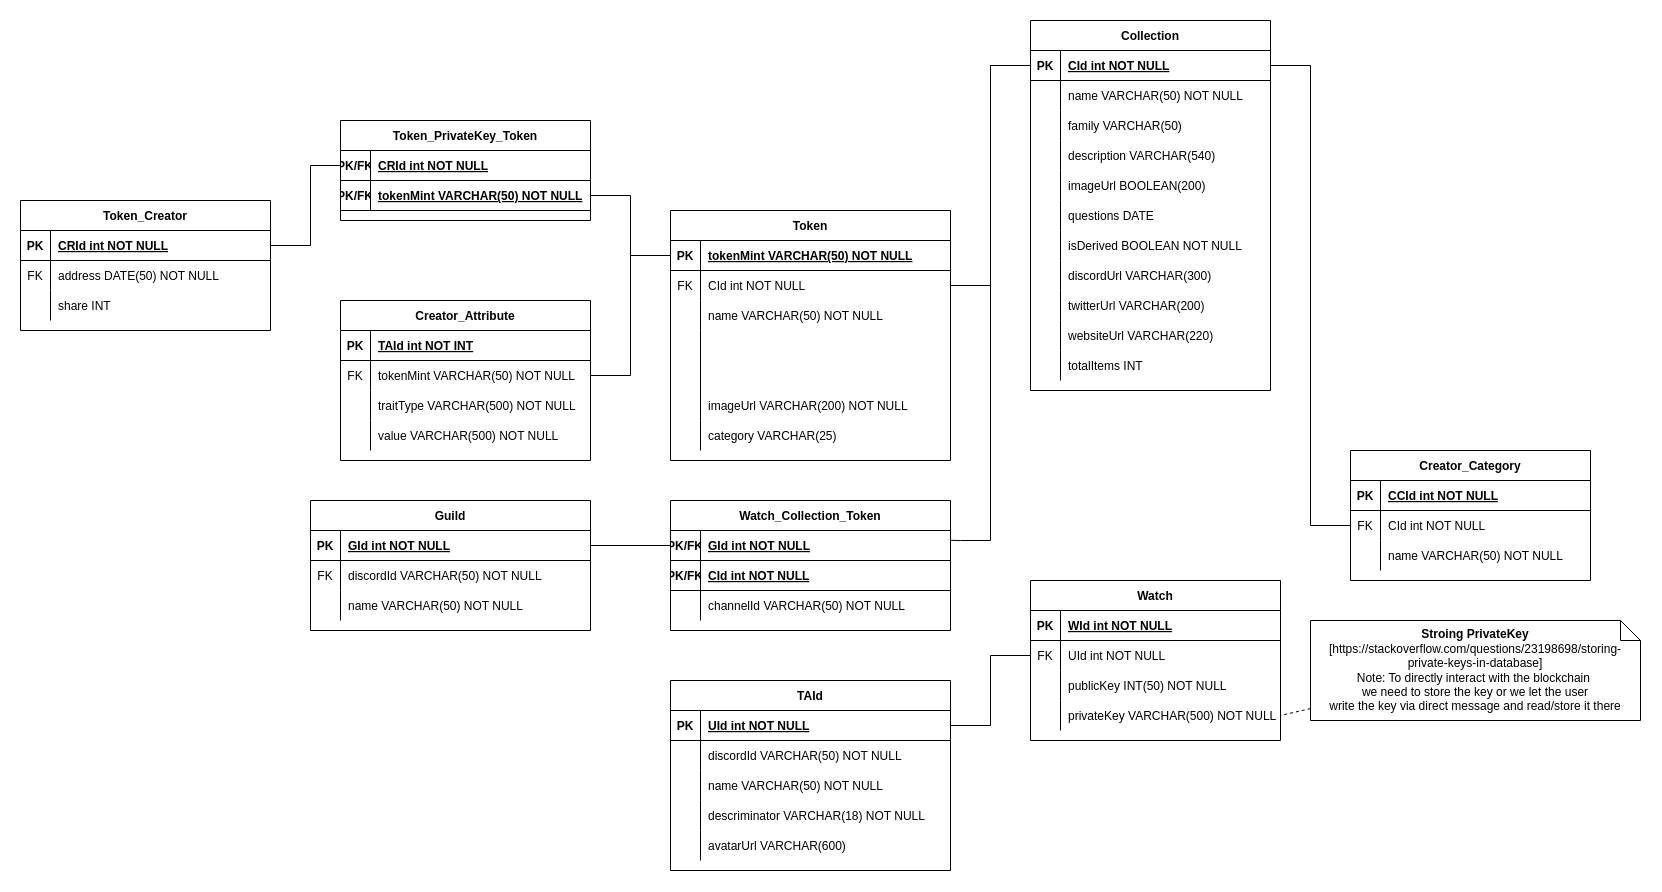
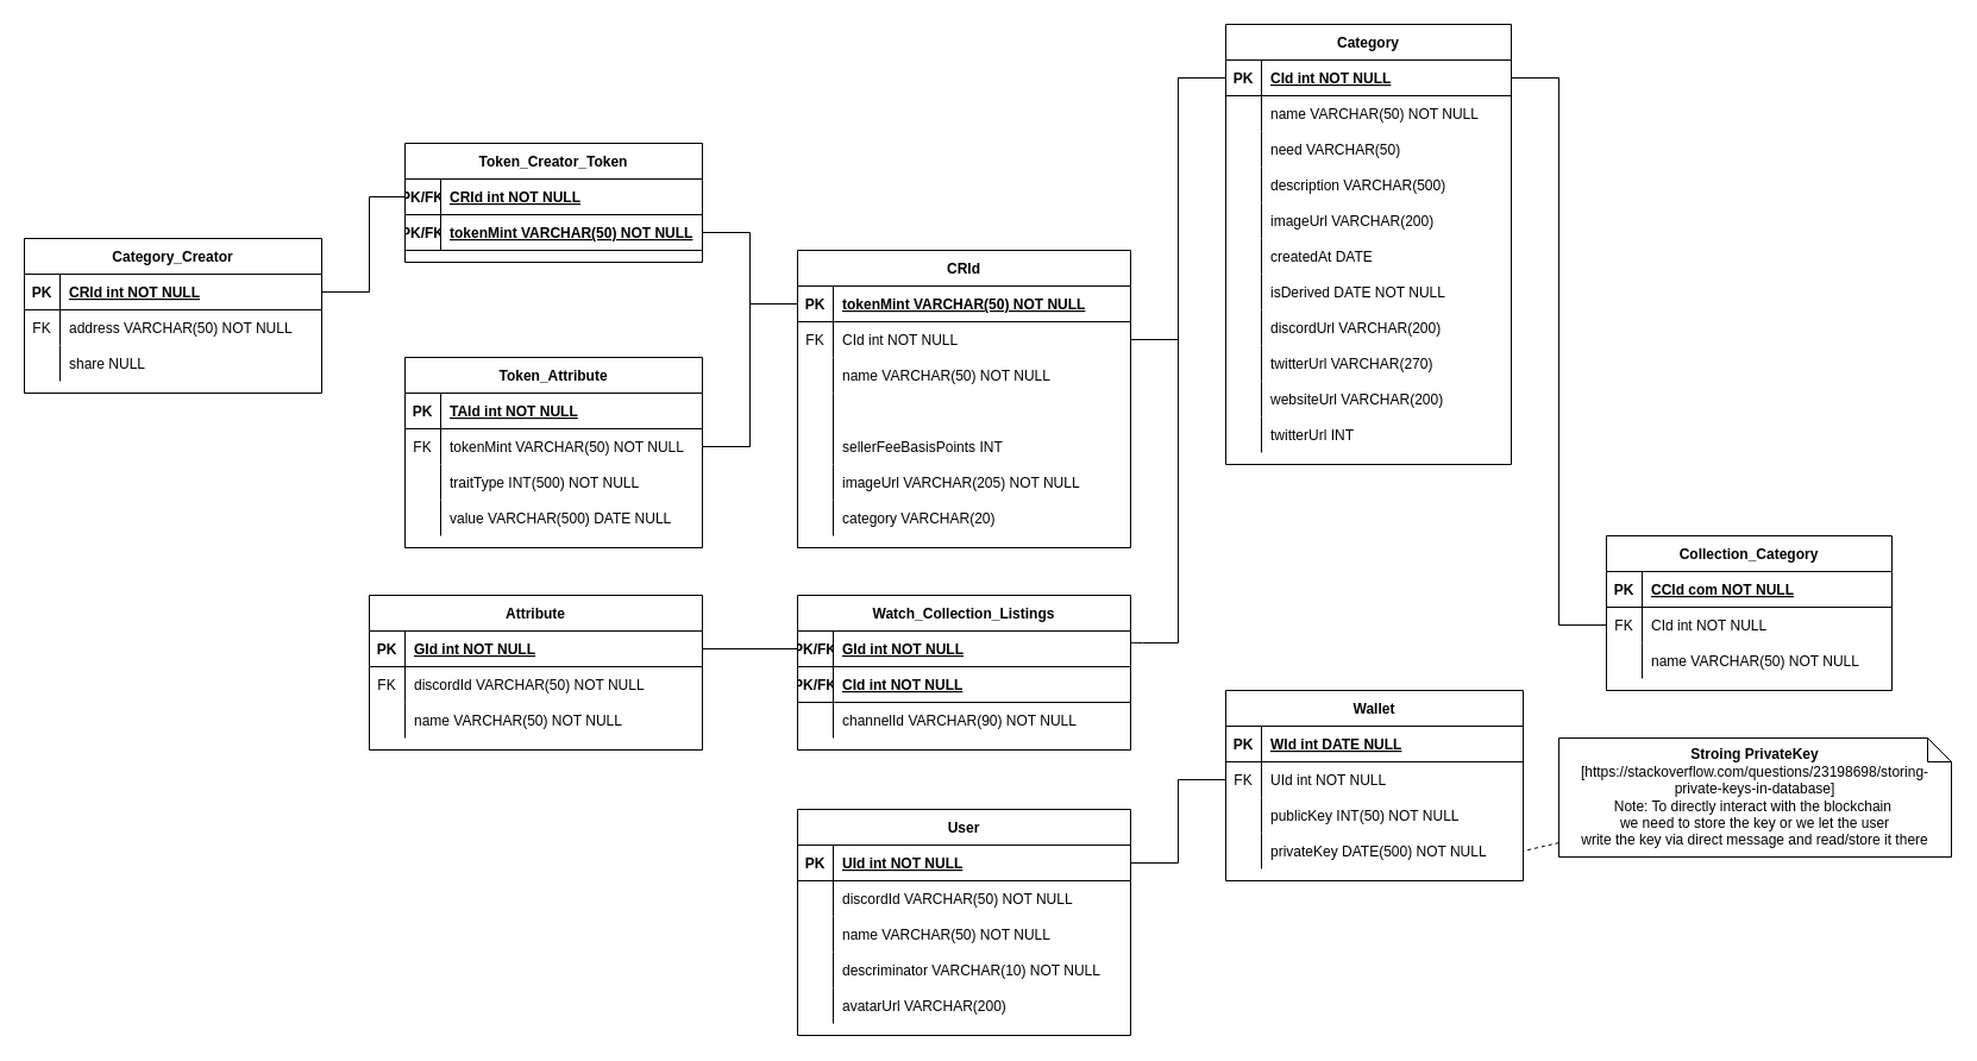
- <mxCell id="23" value="Collection" style="shape=table;startSize=30;container=1;collapsible=1;childLayout=tableLayout;fixedRows=1;rowLines=0;fontStyle=1;align=center;resizeLast=1;" parent="1" vertex="1"><mxGeometry x="1030" y="20" width="240" height="370" as="geometry"><mxRectangle x="120" y="80" width="90" height="30" as="alternateBounds" /></mxGeometry></mxCell>
+ <mxCell id="23" value="Category" style="shape=table;startSize=30;container=1;collapsible=1;childLayout=tableLayout;fixedRows=1;rowLines=0;fontStyle=1;align=center;resizeLast=1;" parent="1" vertex="1"><mxGeometry x="1030" y="20" width="240" height="370" as="geometry"><mxRectangle x="120" y="80" width="90" height="30" as="alternateBounds" /></mxGeometry></mxCell>
- <mxCell id="32" value="family VARCHAR(50)" style="shape=partialRectangle;connectable=0;fillColor=none;top=0;left=0;bottom=0;right=0;align=left;spacingLeft=6;overflow=hidden;" parent="30" vertex="1"><mxGeometry x="30" width="210" height="30" as="geometry"><mxRectangle width="210" height="30" as="alternateBounds" /></mxGeometry></mxCell>
+ <mxCell id="32" value="need VARCHAR(50)" style="shape=partialRectangle;connectable=0;fillColor=none;top=0;left=0;bottom=0;right=0;align=left;spacingLeft=6;overflow=hidden;" parent="30" vertex="1"><mxGeometry x="30" width="210" height="30" as="geometry"><mxRectangle width="210" height="30" as="alternateBounds" /></mxGeometry></mxCell>
- <mxCell id="94" value="Token_PrivateKey_Token" style="shape=table;startSize=30;container=1;collapsible=1;childLayout=tableLayout;fixedRows=1;rowLines=0;fontStyle=1;align=center;resizeLast=1;" parent="1" vertex="1"><mxGeometry x="340" y="120" width="250" height="100" as="geometry" /></mxCell>
+ <mxCell id="94" value="Token_Creator_Token" style="shape=table;startSize=30;container=1;collapsible=1;childLayout=tableLayout;fixedRows=1;rowLines=0;fontStyle=1;align=center;resizeLast=1;" parent="1" vertex="1"><mxGeometry x="340" y="120" width="250" height="100" as="geometry" /></mxCell>
- <mxCell id="35" value="description VARCHAR(540)" style="shape=partialRectangle;connectable=0;fillColor=none;top=0;left=0;bottom=0;right=0;align=left;spacingLeft=6;overflow=hidden;" parent="33" vertex="1"><mxGeometry x="30" width="210" height="30" as="geometry"><mxRectangle width="210" height="30" as="alternateBounds" /></mxGeometry></mxCell>
+ <mxCell id="35" value="description VARCHAR(500)" style="shape=partialRectangle;connectable=0;fillColor=none;top=0;left=0;bottom=0;right=0;align=left;spacingLeft=6;overflow=hidden;" parent="33" vertex="1"><mxGeometry x="30" width="210" height="30" as="geometry"><mxRectangle width="210" height="30" as="alternateBounds" /></mxGeometry></mxCell>
- <mxCell id="38" value="imageUrl BOOLEAN(200)" style="shape=partialRectangle;connectable=0;fillColor=none;top=0;left=0;bottom=0;right=0;align=left;spacingLeft=6;overflow=hidden;" parent="36" vertex="1"><mxGeometry x="30" width="210" height="30" as="geometry"><mxRectangle width="210" height="30" as="alternateBounds" /></mxGeometry></mxCell>
+ <mxCell id="38" value="imageUrl VARCHAR(200)" style="shape=partialRectangle;connectable=0;fillColor=none;top=0;left=0;bottom=0;right=0;align=left;spacingLeft=6;overflow=hidden;" parent="36" vertex="1"><mxGeometry x="30" width="210" height="30" as="geometry"><mxRectangle width="210" height="30" as="alternateBounds" /></mxGeometry></mxCell>
- <mxCell id="83" value="Token_Creator" style="shape=table;startSize=30;container=1;collapsible=1;childLayout=tableLayout;fixedRows=1;rowLines=0;fontStyle=1;align=center;resizeLast=1;" parent="1" vertex="1"><mxGeometry x="20" y="200" width="250" height="130" as="geometry" /></mxCell>
+ <mxCell id="83" value="Category_Creator" style="shape=table;startSize=30;container=1;collapsible=1;childLayout=tableLayout;fixedRows=1;rowLines=0;fontStyle=1;align=center;resizeLast=1;" parent="1" vertex="1"><mxGeometry x="20" y="200" width="250" height="130" as="geometry" /></mxCell>
- <mxCell id="41" value="questions DATE" style="shape=partialRectangle;connectable=0;fillColor=none;top=0;left=0;bottom=0;right=0;align=left;spacingLeft=6;overflow=hidden;" parent="39" vertex="1"><mxGeometry x="30" width="210" height="30" as="geometry"><mxRectangle width="210" height="30" as="alternateBounds" /></mxGeometry></mxCell>
+ <mxCell id="41" value="createdAt DATE" style="shape=partialRectangle;connectable=0;fillColor=none;top=0;left=0;bottom=0;right=0;align=left;spacingLeft=6;overflow=hidden;" parent="39" vertex="1"><mxGeometry x="30" width="210" height="30" as="geometry"><mxRectangle width="210" height="30" as="alternateBounds" /></mxGeometry></mxCell>
- <mxCell id="2" value="Token" style="shape=table;startSize=30;container=1;collapsible=1;childLayout=tableLayout;fixedRows=1;rowLines=0;fontStyle=1;align=center;resizeLast=1;" parent="1" vertex="1"><mxGeometry x="670" y="210" width="280" height="250" as="geometry" /></mxCell>
+ <mxCell id="2" value="CRId" style="shape=table;startSize=30;container=1;collapsible=1;childLayout=tableLayout;fixedRows=1;rowLines=0;fontStyle=1;align=center;resizeLast=1;" parent="1" vertex="1"><mxGeometry x="670" y="210" width="280" height="250" as="geometry" /></mxCell>
- <mxCell id="44" value="isDerived BOOLEAN NOT NULL" style="shape=partialRectangle;connectable=0;fillColor=none;top=0;left=0;bottom=0;right=0;align=left;spacingLeft=6;overflow=hidden;" parent="42" vertex="1"><mxGeometry x="30" width="210" height="30" as="geometry"><mxRectangle width="210" height="30" as="alternateBounds" /></mxGeometry></mxCell>
+ <mxCell id="44" value="isDerived DATE NOT NULL" style="shape=partialRectangle;connectable=0;fillColor=none;top=0;left=0;bottom=0;right=0;align=left;spacingLeft=6;overflow=hidden;" parent="42" vertex="1"><mxGeometry x="30" width="210" height="30" as="geometry"><mxRectangle width="210" height="30" as="alternateBounds" /></mxGeometry></mxCell>
- <mxCell id="89" value="address DATE(50) NOT NULL" style="shape=partialRectangle;connectable=0;fillColor=none;top=0;left=0;bottom=0;right=0;align=left;spacingLeft=6;fontStyle=0;overflow=hidden;" parent="87" vertex="1"><mxGeometry x="30" width="220" height="30" as="geometry"><mxRectangle width="220" height="30" as="alternateBounds" /></mxGeometry></mxCell>
+ <mxCell id="89" value="address VARCHAR(50) NOT NULL" style="shape=partialRectangle;connectable=0;fillColor=none;top=0;left=0;bottom=0;right=0;align=left;spacingLeft=6;fontStyle=0;overflow=hidden;" parent="87" vertex="1"><mxGeometry x="30" width="220" height="30" as="geometry"><mxRectangle width="220" height="30" as="alternateBounds" /></mxGeometry></mxCell>
- <mxCell id="47" value="discordUrl VARCHAR(300)" style="shape=partialRectangle;connectable=0;fillColor=none;top=0;left=0;bottom=0;right=0;align=left;spacingLeft=6;overflow=hidden;" parent="45" vertex="1"><mxGeometry x="30" width="210" height="30" as="geometry"><mxRectangle width="210" height="30" as="alternateBounds" /></mxGeometry></mxCell>
+ <mxCell id="47" value="discordUrl VARCHAR(200)" style="shape=partialRectangle;connectable=0;fillColor=none;top=0;left=0;bottom=0;right=0;align=left;spacingLeft=6;overflow=hidden;" parent="45" vertex="1"><mxGeometry x="30" width="210" height="30" as="geometry"><mxRectangle width="210" height="30" as="alternateBounds" /></mxGeometry></mxCell>
- <mxCell id="92" value="share INT" style="shape=partialRectangle;connectable=0;fillColor=none;top=0;left=0;bottom=0;right=0;align=left;spacingLeft=6;overflow=hidden;" parent="90" vertex="1"><mxGeometry x="30" width="220" height="30" as="geometry"><mxRectangle width="220" height="30" as="alternateBounds" /></mxGeometry></mxCell>
+ <mxCell id="92" value="share NULL" style="shape=partialRectangle;connectable=0;fillColor=none;top=0;left=0;bottom=0;right=0;align=left;spacingLeft=6;overflow=hidden;" parent="90" vertex="1"><mxGeometry x="30" width="220" height="30" as="geometry"><mxRectangle width="220" height="30" as="alternateBounds" /></mxGeometry></mxCell>
- <mxCell id="50" value="twitterUrl VARCHAR(200)" style="shape=partialRectangle;connectable=0;fillColor=none;top=0;left=0;bottom=0;right=0;align=left;spacingLeft=6;overflow=hidden;" parent="48" vertex="1"><mxGeometry x="30" width="210" height="30" as="geometry"><mxRectangle width="210" height="30" as="alternateBounds" /></mxGeometry></mxCell>
+ <mxCell id="50" value="twitterUrl VARCHAR(270)" style="shape=partialRectangle;connectable=0;fillColor=none;top=0;left=0;bottom=0;right=0;align=left;spacingLeft=6;overflow=hidden;" parent="48" vertex="1"><mxGeometry x="30" width="210" height="30" as="geometry"><mxRectangle width="210" height="30" as="alternateBounds" /></mxGeometry></mxCell>
- <mxCell id="68" value="Creator_Attribute" style="shape=table;startSize=30;container=1;collapsible=1;childLayout=tableLayout;fixedRows=1;rowLines=0;fontStyle=1;align=center;resizeLast=1;" parent="1" vertex="1"><mxGeometry x="340" y="300" width="250" height="160" as="geometry" /></mxCell>
+ <mxCell id="68" value="Token_Attribute" style="shape=table;startSize=30;container=1;collapsible=1;childLayout=tableLayout;fixedRows=1;rowLines=0;fontStyle=1;align=center;resizeLast=1;" parent="1" vertex="1"><mxGeometry x="340" y="300" width="250" height="160" as="geometry" /></mxCell>
- <mxCell id="53" value="websiteUrl VARCHAR(220)" style="shape=partialRectangle;connectable=0;fillColor=none;top=0;left=0;bottom=0;right=0;align=left;spacingLeft=6;overflow=hidden;" parent="51" vertex="1"><mxGeometry x="30" width="210" height="30" as="geometry"><mxRectangle width="210" height="30" as="alternateBounds" /></mxGeometry></mxCell>
+ <mxCell id="53" value="websiteUrl VARCHAR(200)" style="shape=partialRectangle;connectable=0;fillColor=none;top=0;left=0;bottom=0;right=0;align=left;spacingLeft=6;overflow=hidden;" parent="51" vertex="1"><mxGeometry x="30" width="210" height="30" as="geometry"><mxRectangle width="210" height="30" as="alternateBounds" /></mxGeometry></mxCell>
- <mxCell id="71" value="TAId int NOT INT" style="shape=partialRectangle;connectable=0;fillColor=none;top=0;left=0;bottom=0;right=0;align=left;spacingLeft=6;fontStyle=5;overflow=hidden;" parent="69" vertex="1"><mxGeometry x="30" width="220" height="30" as="geometry"><mxRectangle width="220" height="30" as="alternateBounds" /></mxGeometry></mxCell>
+ <mxCell id="71" value="TAId int NOT NULL" style="shape=partialRectangle;connectable=0;fillColor=none;top=0;left=0;bottom=0;right=0;align=left;spacingLeft=6;fontStyle=5;overflow=hidden;" parent="69" vertex="1"><mxGeometry x="30" width="220" height="30" as="geometry"><mxRectangle width="220" height="30" as="alternateBounds" /></mxGeometry></mxCell>
- <mxCell id="56" value="totalItems INT" style="shape=partialRectangle;connectable=0;fillColor=none;top=0;left=0;bottom=0;right=0;align=left;spacingLeft=6;overflow=hidden;" parent="54" vertex="1"><mxGeometry x="30" width="210" height="30" as="geometry"><mxRectangle width="210" height="30" as="alternateBounds" /></mxGeometry></mxCell>
+ <mxCell id="56" value="twitterUrl INT" style="shape=partialRectangle;connectable=0;fillColor=none;top=0;left=0;bottom=0;right=0;align=left;spacingLeft=6;overflow=hidden;" parent="54" vertex="1"><mxGeometry x="30" width="210" height="30" as="geometry"><mxRectangle width="210" height="30" as="alternateBounds" /></mxGeometry></mxCell>
+ <mxCell id="16" value="sellerFeeBasisPoints INT" style="shape=partialRectangle;overflow=hidden;connectable=0;fillColor=none;top=0;left=0;bottom=0;right=0;align=left;spacingLeft=6;" parent="14" vertex="1"><mxGeometry x="30" width="250" height="30" as="geometry"><mxRectangle width="250" height="30" as="alternateBounds" /></mxGeometry></mxCell>
- <mxCell id="77" value="traitType VARCHAR(500) NOT NULL" style="shape=partialRectangle;connectable=0;fillColor=none;top=0;left=0;bottom=0;right=0;align=left;spacingLeft=6;overflow=hidden;" parent="75" vertex="1"><mxGeometry x="30" width="220" height="30" as="geometry"><mxRectangle width="220" height="30" as="alternateBounds" /></mxGeometry></mxCell>
+ <mxCell id="77" value="traitType INT(500) NOT NULL" style="shape=partialRectangle;connectable=0;fillColor=none;top=0;left=0;bottom=0;right=0;align=left;spacingLeft=6;overflow=hidden;" parent="75" vertex="1"><mxGeometry x="30" width="220" height="30" as="geometry"><mxRectangle width="220" height="30" as="alternateBounds" /></mxGeometry></mxCell>
- <mxCell id="19" value="imageUrl VARCHAR(200) NOT NULL" style="shape=partialRectangle;connectable=0;fillColor=none;top=0;left=0;bottom=0;right=0;align=left;spacingLeft=6;overflow=hidden;" parent="17" vertex="1"><mxGeometry x="30" width="250" height="30" as="geometry"><mxRectangle width="250" height="30" as="alternateBounds" /></mxGeometry></mxCell>
+ <mxCell id="19" value="imageUrl VARCHAR(205) NOT NULL" style="shape=partialRectangle;connectable=0;fillColor=none;top=0;left=0;bottom=0;right=0;align=left;spacingLeft=6;overflow=hidden;" parent="17" vertex="1"><mxGeometry x="30" width="250" height="30" as="geometry"><mxRectangle width="250" height="30" as="alternateBounds" /></mxGeometry></mxCell>
- <mxCell id="80" value="value VARCHAR(500) NOT NULL" style="shape=partialRectangle;connectable=0;fillColor=none;top=0;left=0;bottom=0;right=0;align=left;spacingLeft=6;overflow=hidden;" parent="78" vertex="1"><mxGeometry x="30" width="220" height="30" as="geometry"><mxRectangle width="220" height="30" as="alternateBounds" /></mxGeometry></mxCell>
+ <mxCell id="80" value="value VARCHAR(500) DATE NULL" style="shape=partialRectangle;connectable=0;fillColor=none;top=0;left=0;bottom=0;right=0;align=left;spacingLeft=6;overflow=hidden;" parent="78" vertex="1"><mxGeometry x="30" width="220" height="30" as="geometry"><mxRectangle width="220" height="30" as="alternateBounds" /></mxGeometry></mxCell>
- <mxCell id="22" value="category VARCHAR(25)" style="shape=partialRectangle;connectable=0;fillColor=none;top=0;left=0;bottom=0;right=0;align=left;spacingLeft=6;overflow=hidden;" parent="20" vertex="1"><mxGeometry x="30" width="250" height="30" as="geometry"><mxRectangle width="250" height="30" as="alternateBounds" /></mxGeometry></mxCell>
+ <mxCell id="22" value="category VARCHAR(20)" style="shape=partialRectangle;connectable=0;fillColor=none;top=0;left=0;bottom=0;right=0;align=left;spacingLeft=6;overflow=hidden;" parent="20" vertex="1"><mxGeometry x="30" width="250" height="30" as="geometry"><mxRectangle width="250" height="30" as="alternateBounds" /></mxGeometry></mxCell>
- <mxCell id="57" value="Creator_Category" style="shape=table;startSize=30;container=1;collapsible=1;childLayout=tableLayout;fixedRows=1;rowLines=0;fontStyle=1;align=center;resizeLast=1;" parent="1" vertex="1"><mxGeometry x="1350" y="450" width="240" height="130" as="geometry" /></mxCell>
+ <mxCell id="57" value="Collection_Category" style="shape=table;startSize=30;container=1;collapsible=1;childLayout=tableLayout;fixedRows=1;rowLines=0;fontStyle=1;align=center;resizeLast=1;" parent="1" vertex="1"><mxGeometry x="1350" y="450" width="240" height="130" as="geometry" /></mxCell>
- <mxCell id="60" value="CCId int NOT NULL" style="shape=partialRectangle;connectable=0;fillColor=none;top=0;left=0;bottom=0;right=0;align=left;spacingLeft=6;fontStyle=5;overflow=hidden;" parent="58" vertex="1"><mxGeometry x="30" width="210" height="30" as="geometry"><mxRectangle width="210" height="30" as="alternateBounds" /></mxGeometry></mxCell>
+ <mxCell id="60" value="CCId com NOT NULL" style="shape=partialRectangle;connectable=0;fillColor=none;top=0;left=0;bottom=0;right=0;align=left;spacingLeft=6;fontStyle=5;overflow=hidden;" parent="58" vertex="1"><mxGeometry x="30" width="210" height="30" as="geometry"><mxRectangle width="210" height="30" as="alternateBounds" /></mxGeometry></mxCell>
- <mxCell id="134" value="Guild" style="shape=table;startSize=30;container=1;collapsible=1;childLayout=tableLayout;fixedRows=1;rowLines=0;fontStyle=1;align=center;resizeLast=1;" parent="1" vertex="1"><mxGeometry x="310" y="500" width="280" height="130" as="geometry" /></mxCell>
+ <mxCell id="134" value="Attribute" style="shape=table;startSize=30;container=1;collapsible=1;childLayout=tableLayout;fixedRows=1;rowLines=0;fontStyle=1;align=center;resizeLast=1;" parent="1" vertex="1"><mxGeometry x="310" y="500" width="280" height="130" as="geometry" /></mxCell>
- <mxCell id="144" value="Watch_Collection_Token" style="shape=table;startSize=30;container=1;collapsible=1;childLayout=tableLayout;fixedRows=1;rowLines=0;fontStyle=1;align=center;resizeLast=1;" parent="1" vertex="1"><mxGeometry x="670" y="500" width="280" height="130" as="geometry" /></mxCell>
+ <mxCell id="144" value="Watch_Collection_Listings" style="shape=table;startSize=30;container=1;collapsible=1;childLayout=tableLayout;fixedRows=1;rowLines=0;fontStyle=1;align=center;resizeLast=1;" parent="1" vertex="1"><mxGeometry x="670" y="500" width="280" height="130" as="geometry" /></mxCell>
- <mxCell id="102" value="Watch" style="shape=table;startSize=30;container=1;collapsible=1;childLayout=tableLayout;fixedRows=1;rowLines=0;fontStyle=1;align=center;resizeLast=1;" parent="1" vertex="1"><mxGeometry x="1030" y="580" width="250" height="160" as="geometry" /></mxCell>
+ <mxCell id="102" value="Wallet" style="shape=table;startSize=30;container=1;collapsible=1;childLayout=tableLayout;fixedRows=1;rowLines=0;fontStyle=1;align=center;resizeLast=1;" parent="1" vertex="1"><mxGeometry x="1030" y="580" width="250" height="160" as="geometry" /></mxCell>
- <mxCell id="153" value="channelId VARCHAR(50) NOT NULL" style="shape=partialRectangle;connectable=0;fillColor=none;top=0;left=0;bottom=0;right=0;align=left;spacingLeft=6;fontStyle=0;overflow=hidden;" parent="151" vertex="1"><mxGeometry x="30" width="250" height="30" as="geometry"><mxRectangle width="250" height="30" as="alternateBounds" /></mxGeometry></mxCell>
+ <mxCell id="153" value="channelId VARCHAR(90) NOT NULL" style="shape=partialRectangle;connectable=0;fillColor=none;top=0;left=0;bottom=0;right=0;align=left;spacingLeft=6;fontStyle=0;overflow=hidden;" parent="151" vertex="1"><mxGeometry x="30" width="250" height="30" as="geometry"><mxRectangle width="250" height="30" as="alternateBounds" /></mxGeometry></mxCell>
- <mxCell id="105" value="WId int NOT NULL" style="shape=partialRectangle;connectable=0;fillColor=none;top=0;left=0;bottom=0;right=0;align=left;spacingLeft=6;fontStyle=5;overflow=hidden;" parent="103" vertex="1"><mxGeometry x="30" width="220" height="30" as="geometry"><mxRectangle width="220" height="30" as="alternateBounds" /></mxGeometry></mxCell>
+ <mxCell id="105" value="WId int DATE NULL" style="shape=partialRectangle;connectable=0;fillColor=none;top=0;left=0;bottom=0;right=0;align=left;spacingLeft=6;fontStyle=5;overflow=hidden;" parent="103" vertex="1"><mxGeometry x="30" width="220" height="30" as="geometry"><mxRectangle width="220" height="30" as="alternateBounds" /></mxGeometry></mxCell>
- <mxCell id="117" value="TAId" style="shape=table;startSize=30;container=1;collapsible=1;childLayout=tableLayout;fixedRows=1;rowLines=0;fontStyle=1;align=center;resizeLast=1;" parent="1" vertex="1"><mxGeometry x="670" y="680" width="280" height="190" as="geometry" /></mxCell>
+ <mxCell id="117" value="User" style="shape=table;startSize=30;container=1;collapsible=1;childLayout=tableLayout;fixedRows=1;rowLines=0;fontStyle=1;align=center;resizeLast=1;" parent="1" vertex="1"><mxGeometry x="670" y="680" width="280" height="190" as="geometry" /></mxCell>
- <mxCell id="114" value="privateKey VARCHAR(500) NOT NULL" style="shape=partialRectangle;connectable=0;fillColor=none;top=0;left=0;bottom=0;right=0;align=left;spacingLeft=6;overflow=hidden;" parent="112" vertex="1"><mxGeometry x="30" width="220" height="30" as="geometry"><mxRectangle width="220" height="30" as="alternateBounds" /></mxGeometry></mxCell>
+ <mxCell id="114" value="privateKey DATE(500) NOT NULL" style="shape=partialRectangle;connectable=0;fillColor=none;top=0;left=0;bottom=0;right=0;align=left;spacingLeft=6;overflow=hidden;" parent="112" vertex="1"><mxGeometry x="30" width="220" height="30" as="geometry"><mxRectangle width="220" height="30" as="alternateBounds" /></mxGeometry></mxCell>
- <mxCell id="129" value="descriminator VARCHAR(18) NOT NULL" style="shape=partialRectangle;connectable=0;fillColor=none;top=0;left=0;bottom=0;right=0;align=left;spacingLeft=6;overflow=hidden;" parent="127" vertex="1"><mxGeometry x="30" width="250" height="30" as="geometry"><mxRectangle width="250" height="30" as="alternateBounds" /></mxGeometry></mxCell>
+ <mxCell id="129" value="descriminator VARCHAR(10) NOT NULL" style="shape=partialRectangle;connectable=0;fillColor=none;top=0;left=0;bottom=0;right=0;align=left;spacingLeft=6;overflow=hidden;" parent="127" vertex="1"><mxGeometry x="30" width="250" height="30" as="geometry"><mxRectangle width="250" height="30" as="alternateBounds" /></mxGeometry></mxCell>
- <mxCell id="132" value="avatarUrl VARCHAR(600)" style="shape=partialRectangle;connectable=0;fillColor=none;top=0;left=0;bottom=0;right=0;align=left;spacingLeft=6;fontStyle=0;overflow=hidden;" parent="130" vertex="1"><mxGeometry x="30" width="250" height="30" as="geometry"><mxRectangle width="250" height="30" as="alternateBounds" /></mxGeometry></mxCell>
+ <mxCell id="132" value="avatarUrl VARCHAR(200)" style="shape=partialRectangle;connectable=0;fillColor=none;top=0;left=0;bottom=0;right=0;align=left;spacingLeft=6;fontStyle=0;overflow=hidden;" parent="130" vertex="1"><mxGeometry x="30" width="250" height="30" as="geometry"><mxRectangle width="250" height="30" as="alternateBounds" /></mxGeometry></mxCell>
